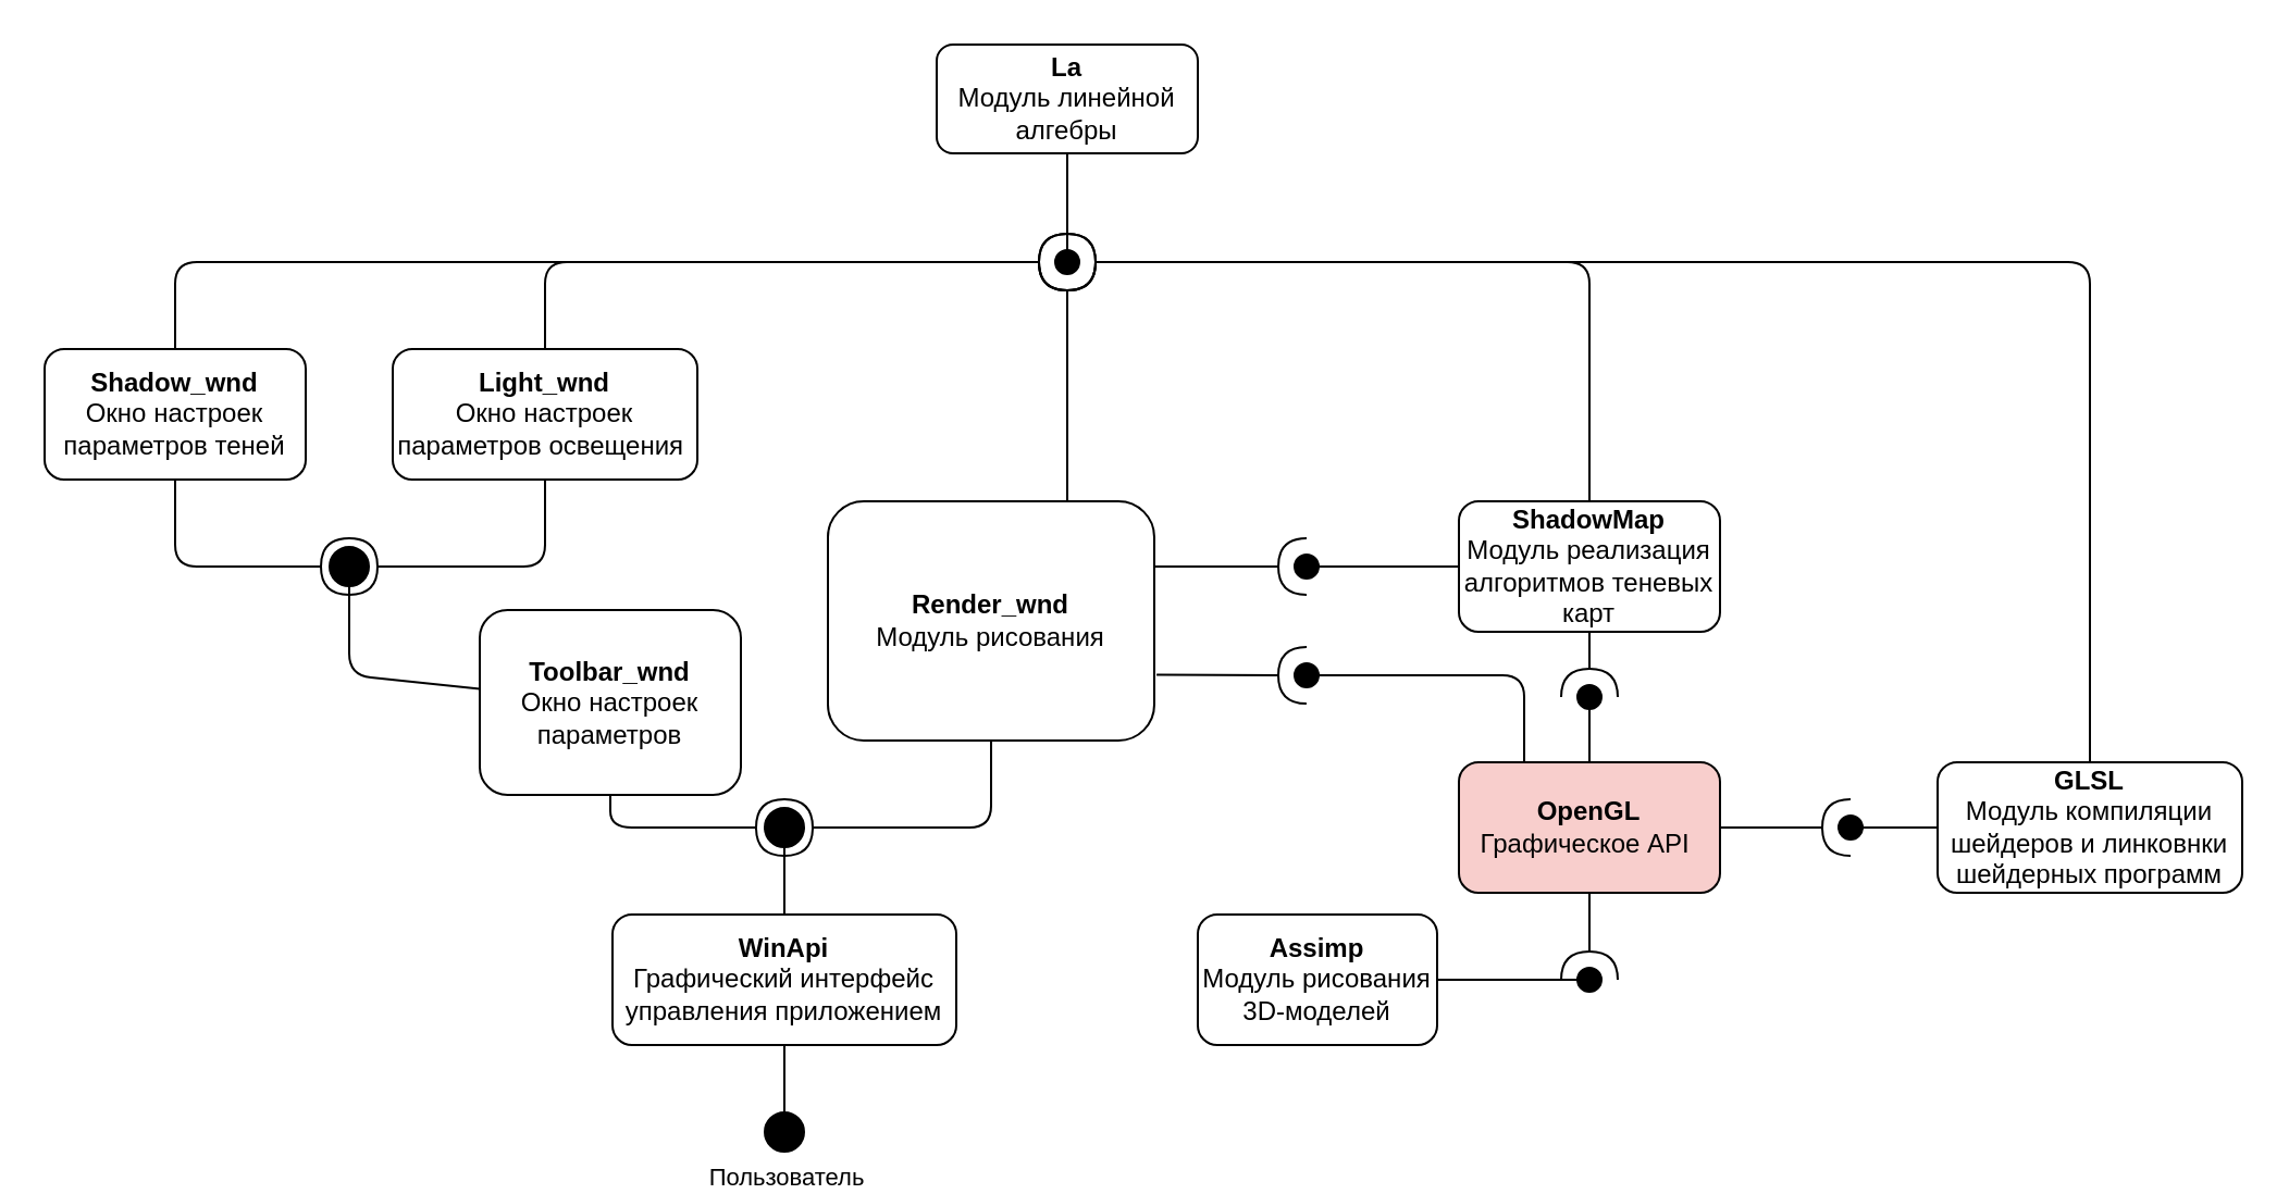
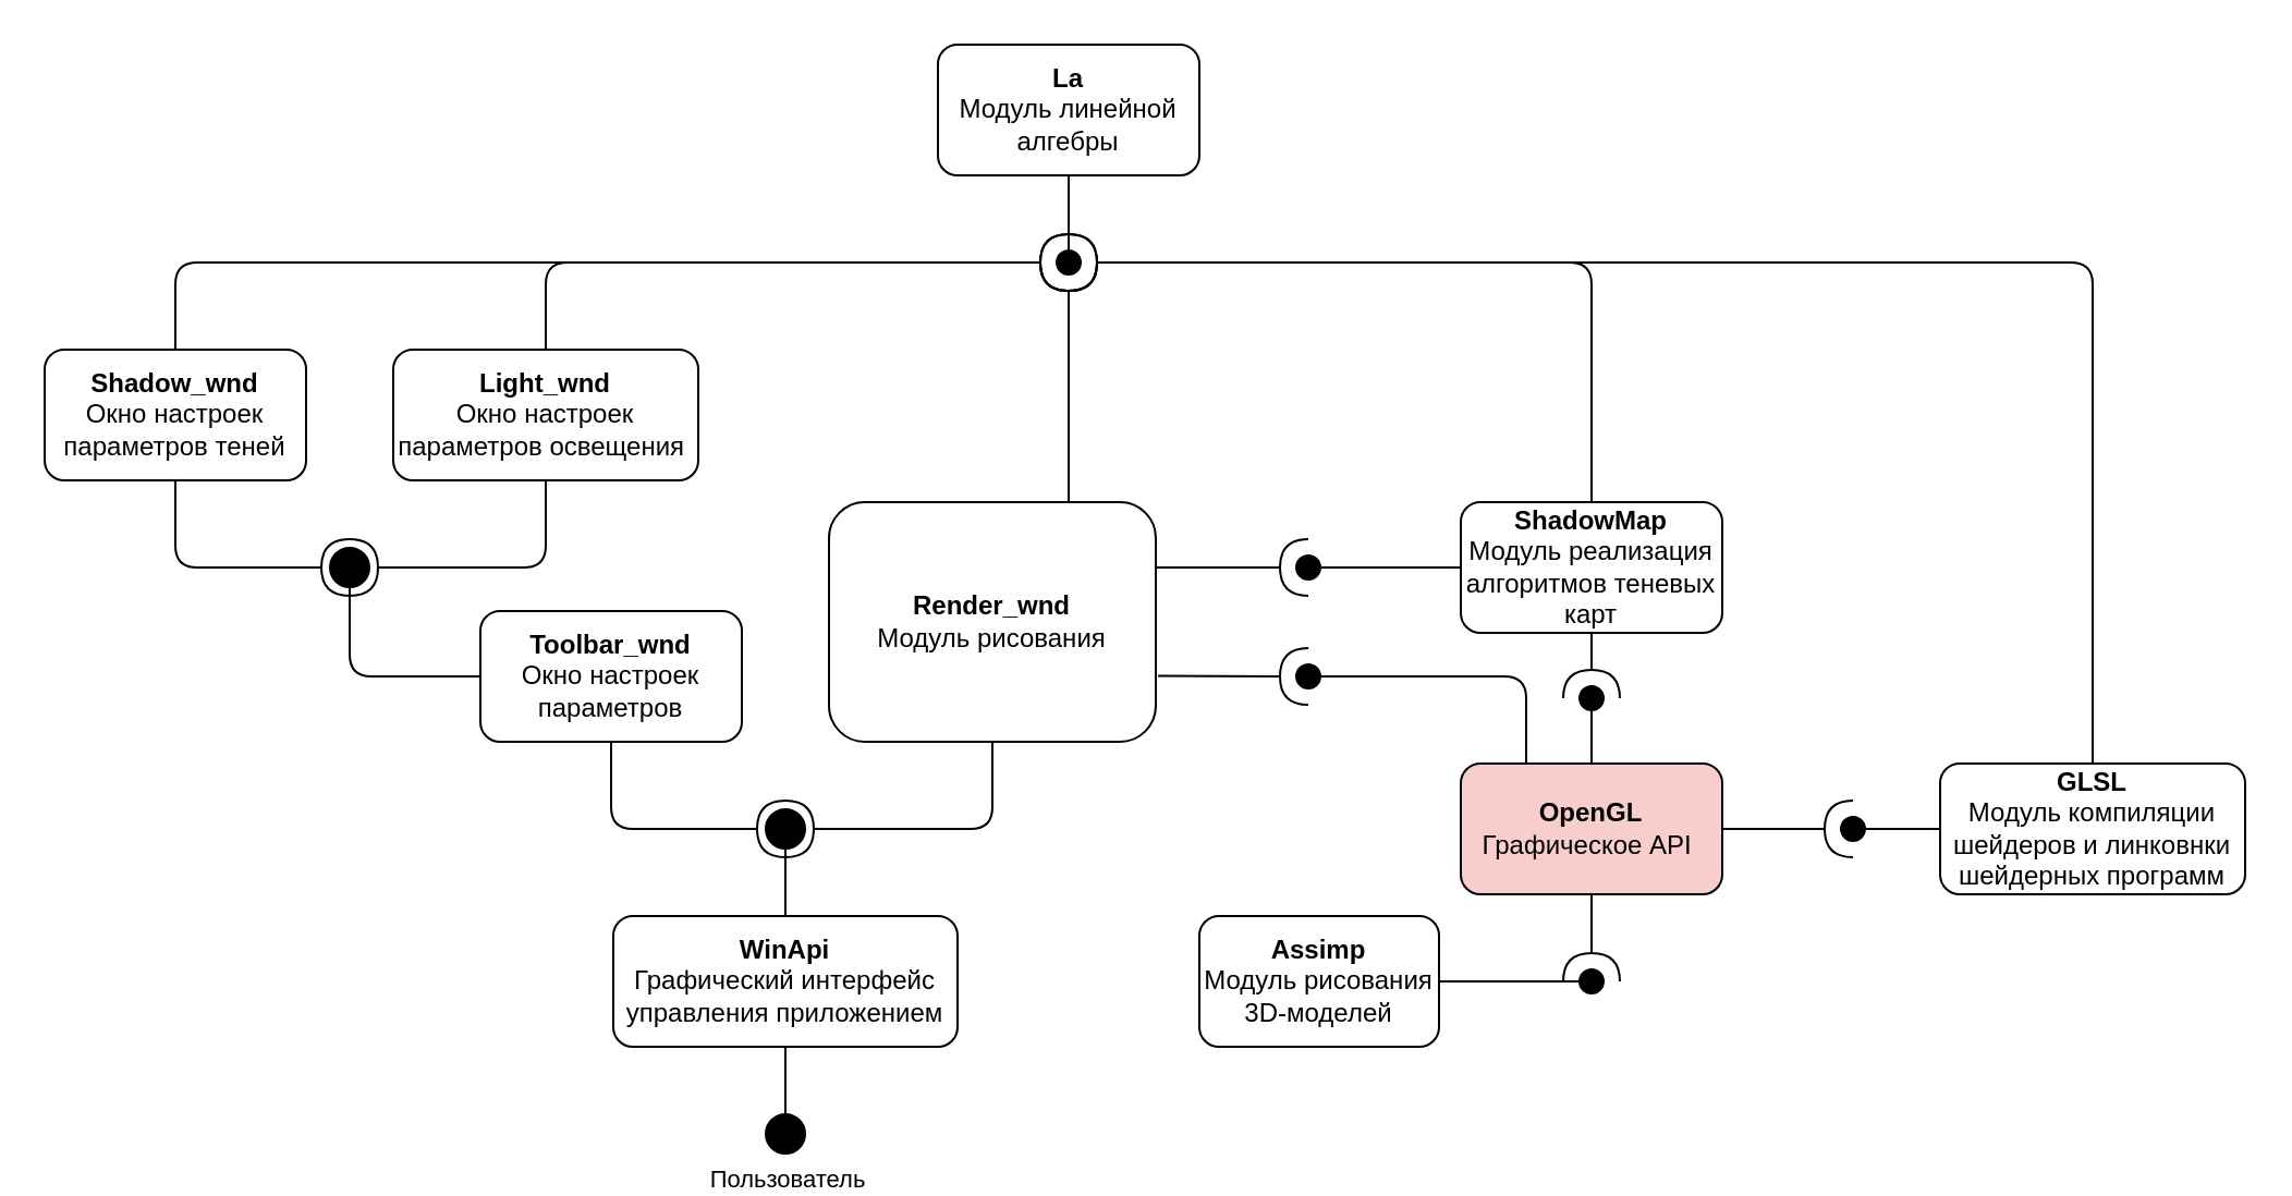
- <mxCell id="14" value="&lt;b&gt;La&lt;/b&gt;&lt;br&gt;Модуль линейной алгебры" style="rounded=1;whiteSpace=wrap;html=1;" vertex="1" parent="1"><mxGeometry x="430" y="20" width="120" height="50" as="geometry" /></mxCell>
+ <mxCell id="14" value="&lt;b&gt;La&lt;/b&gt;&lt;br&gt;Модуль линейной алгебры" style="rounded=1;whiteSpace=wrap;html=1;" vertex="1" parent="1"><mxGeometry x="430" y="20" width="120" height="60" as="geometry" /></mxCell>
- <mxCell id="29" value="&lt;b&gt;Toolbar_wnd&lt;/b&gt;&lt;br&gt;Окно настроек параметров" style="rounded=1;whiteSpace=wrap;html=1;" vertex="1" parent="1"><mxGeometry x="220" y="280" width="120" height="85" as="geometry" /></mxCell>
+ <mxCell id="29" value="&lt;b&gt;Toolbar_wnd&lt;/b&gt;&lt;br&gt;Окно настроек параметров" style="rounded=1;whiteSpace=wrap;html=1;" vertex="1" parent="1"><mxGeometry x="220" y="280" width="120" height="60" as="geometry" /></mxCell>
